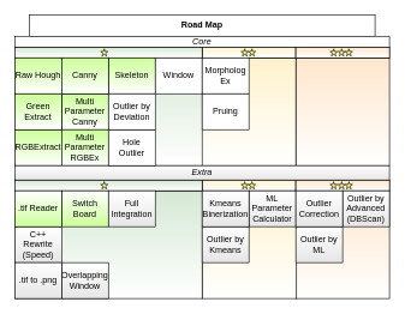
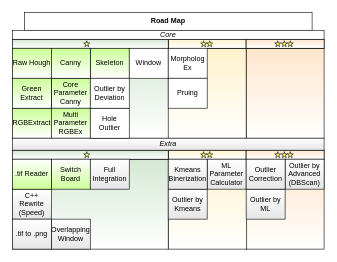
- <mxCell id="43" value="Multi&lt;br&gt;Parameter Canny" style="rounded=0;whiteSpace=wrap;html=1;gradientDirection=north;gradientColor=#CCFF99;" vertex="1" parent="1"><mxGeometry x="85" y="130" width="65" height="50" as="geometry" /></mxCell>
+ <mxCell id="43" value="Core&lt;br&gt;Parameter Canny" style="rounded=0;whiteSpace=wrap;html=1;gradientDirection=north;gradientColor=#CCFF99;" vertex="1" parent="1"><mxGeometry x="85" y="130" width="65" height="50" as="geometry" /></mxCell>
